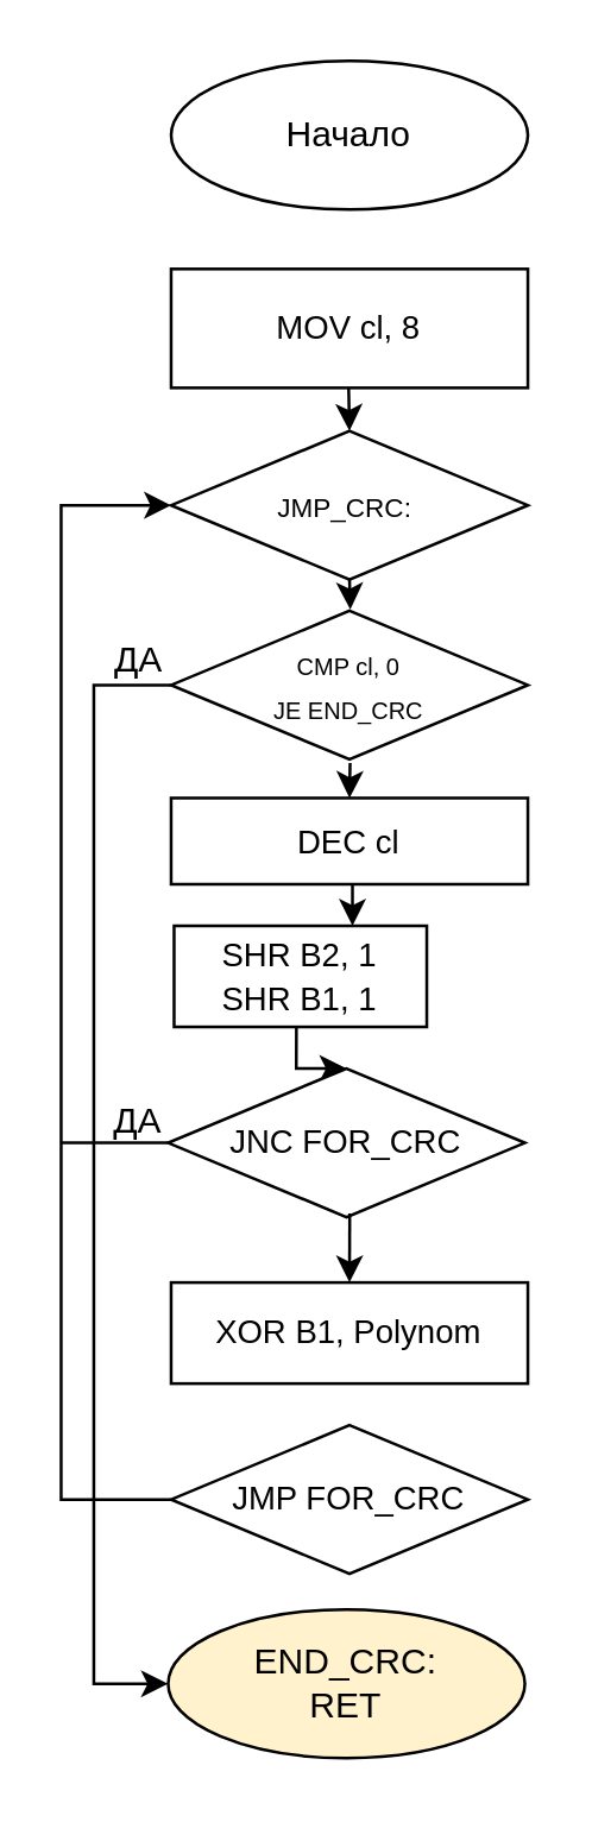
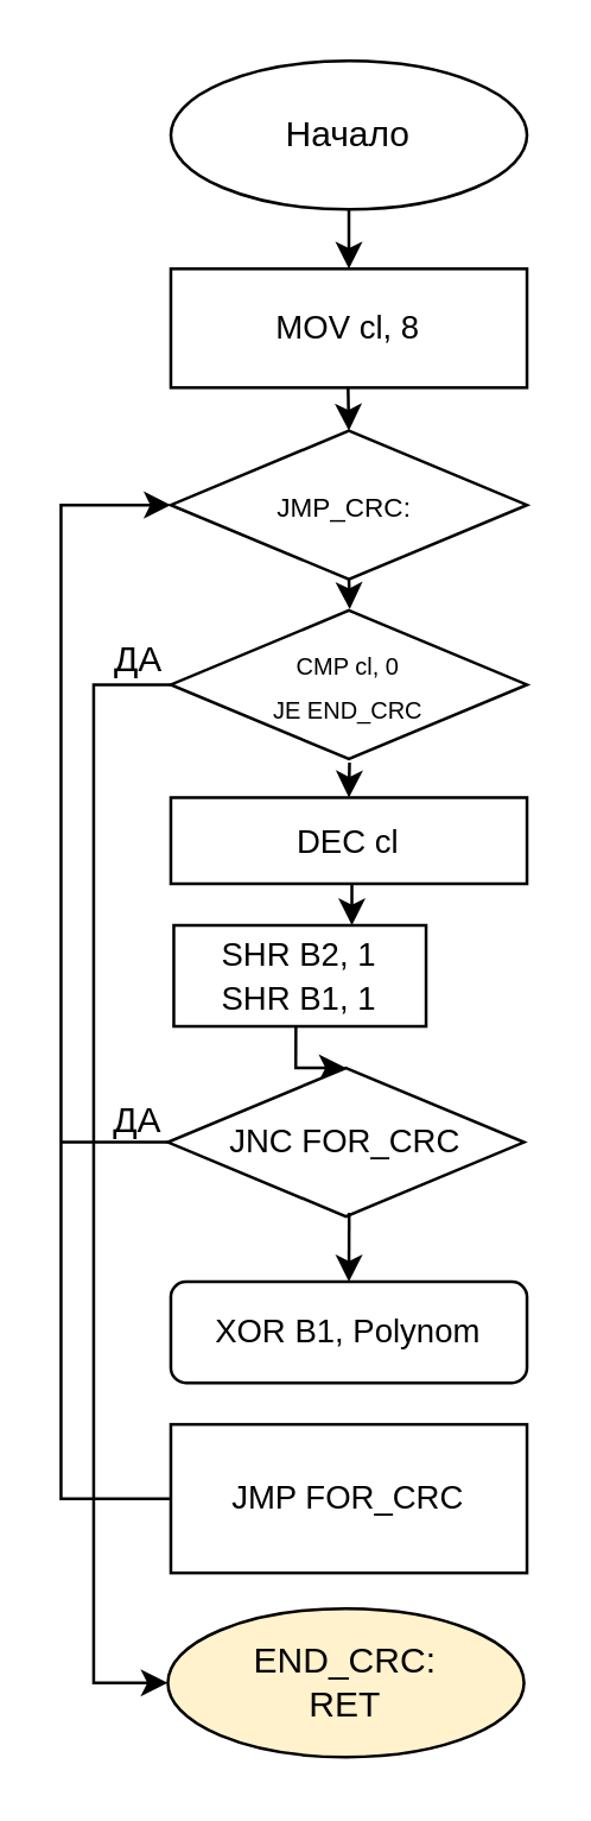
+ <mxCell id="2" style="edgeStyle=orthogonalEdgeStyle;rounded=0;orthogonalLoop=1;jettySize=auto;html=1;exitX=0.5;exitY=1;exitDx=0;exitDy=0;entryX=0.5;entryY=0;entryDx=0;entryDy=0;" edge="1" parent="1" source="3" target="4"><mxGeometry relative="1" as="geometry" /></mxCell>
- <mxCell id="20" value="&lt;span style=&quot;font-size: 11px&quot;&gt;XOR B1, Polynom&lt;br&gt;&lt;/span&gt;" style="rounded=0;whiteSpace=wrap;html=1;" vertex="1" parent="1"><mxGeometry x="57" y="431" width="120" height="34" as="geometry" /></mxCell>
+ <mxCell id="20" value="&lt;span style=&quot;font-size: 11px&quot;&gt;XOR B1, Polynom&lt;br&gt;&lt;/span&gt;" style="whiteSpace=wrap;html=1;rounded=1;" vertex="1" parent="1"><mxGeometry x="57" y="431" width="120" height="34" as="geometry" /></mxCell>
- <mxCell id="21" value="&lt;font style=&quot;font-size: 11px&quot;&gt;JMP FOR_CRC&lt;br&gt;&lt;/font&gt;" style="rhombus;whiteSpace=wrap;html=1;" vertex="1" parent="1"><mxGeometry x="57" y="479" width="120" height="50" as="geometry" /></mxCell>
+ <mxCell id="21" value="&lt;font style=&quot;font-size: 11px&quot;&gt;JMP FOR_CRC&lt;br&gt;&lt;/font&gt;" style="whiteSpace=wrap;html=1;rounded=0;" vertex="1" parent="1"><mxGeometry x="57" y="479" width="120" height="50" as="geometry" /></mxCell>
